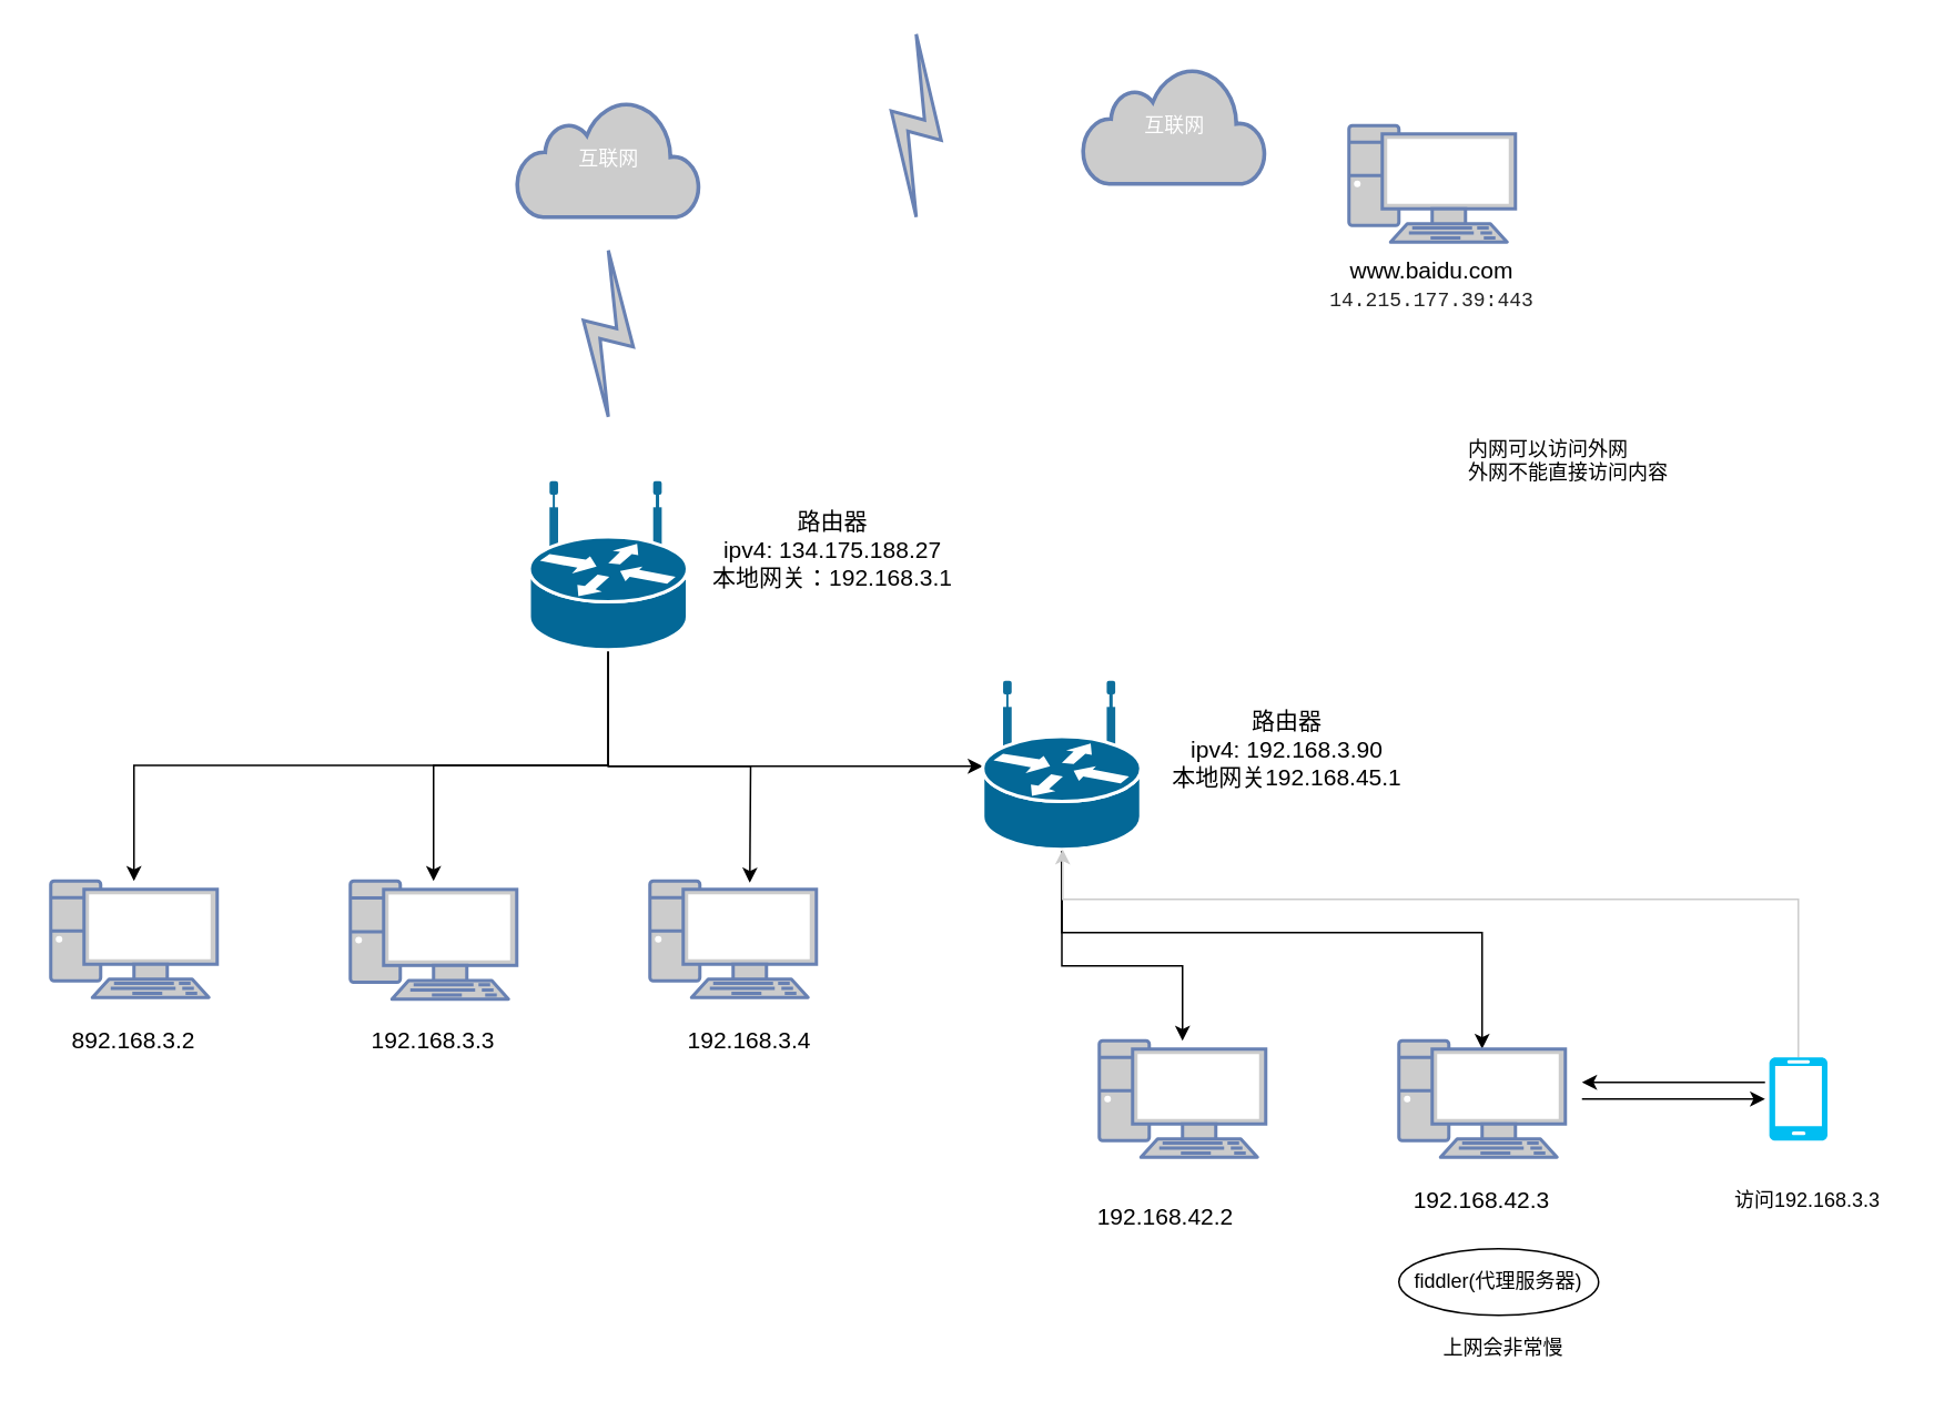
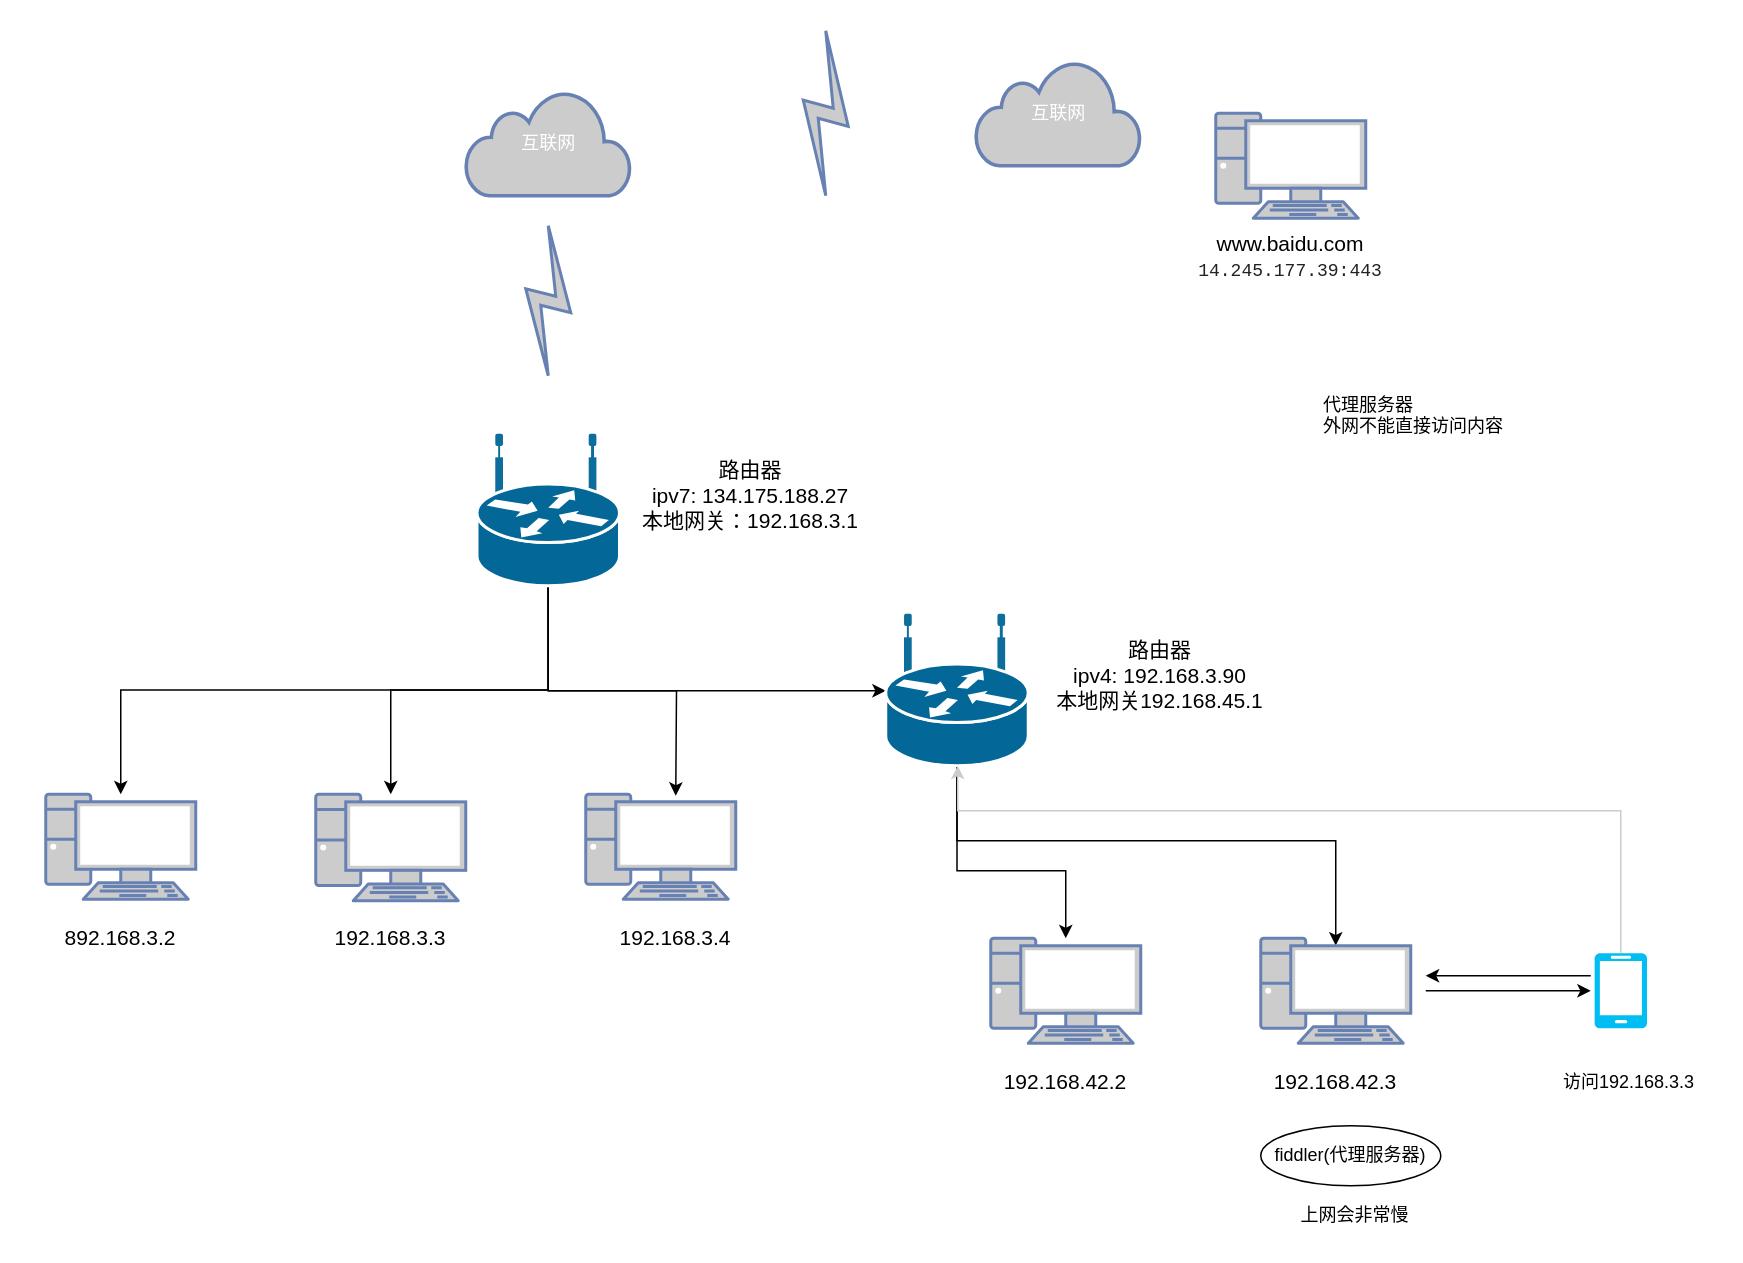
- <mxCell id="27" value="&lt;font style=&quot;font-size: 14px&quot;&gt;www.baidu.com&lt;br&gt;&lt;span style=&quot;color: rgb(34 , 34 , 34) ; font-family: &amp;#34;consolas&amp;#34; , &amp;#34;lucida console&amp;#34; , &amp;#34;courier new&amp;#34; , monospace ; font-size: 12px ; text-align: left ; white-space: pre-wrap&quot;&gt;14.215.177.39:443&lt;/span&gt;&lt;br&gt;&lt;/font&gt;" style="text;html=1;strokeColor=none;fillColor=none;align=center;verticalAlign=middle;whiteSpace=wrap;rounded=0;" parent="1" vertex="1"><mxGeometry x="800" y="156" width="120" height="30" as="geometry" /></mxCell>
+ <mxCell id="27" value="&lt;font style=&quot;font-size: 14px&quot;&gt;www.baidu.com&lt;br&gt;&lt;span style=&quot;color: rgb(34 , 34 , 34) ; font-family: &amp;#34;consolas&amp;#34; , &amp;#34;lucida console&amp;#34; , &amp;#34;courier new&amp;#34; , monospace ; font-size: 12px ; text-align: left ; white-space: pre-wrap&quot;&gt;14.245.177.39:443&lt;/span&gt;&lt;br&gt;&lt;/font&gt;" style="text;html=1;strokeColor=none;fillColor=none;align=center;verticalAlign=middle;whiteSpace=wrap;rounded=0;" parent="1" vertex="1"><mxGeometry x="800" y="156" width="120" height="30" as="geometry" /></mxCell>
- <mxCell id="29" value="内网可以访问外网&lt;br&gt;外网不能直接访问内容" style="text;html=1;resizable=0;points=[];autosize=1;align=left;verticalAlign=top;spacingTop=-4;" parent="1" vertex="1"><mxGeometry x="880" y="260" width="140" height="30" as="geometry" /></mxCell>
+ <mxCell id="29" value="代理服务器&lt;br&gt;外网不能直接访问内容" style="text;html=1;resizable=0;points=[];autosize=1;align=left;verticalAlign=top;spacingTop=-4;" parent="1" vertex="1"><mxGeometry x="880" y="260" width="140" height="30" as="geometry" /></mxCell>
- <mxCell id="9" value="&lt;font style=&quot;font-size: 14px&quot;&gt;路由器&lt;br&gt;ipv4: 134.175.188.27&lt;br&gt;本地网关：192.168.3.1&lt;br&gt;&lt;/font&gt;" style="text;html=1;strokeColor=none;fillColor=none;align=center;verticalAlign=middle;whiteSpace=wrap;rounded=0;" parent="1" vertex="1"><mxGeometry x="420" y="300" width="160" height="60" as="geometry" /></mxCell>
+ <mxCell id="9" value="&lt;font style=&quot;font-size: 14px&quot;&gt;路由器&lt;br&gt;ipv7: 134.175.188.27&lt;br&gt;本地网关：192.168.3.1&lt;br&gt;&lt;/font&gt;" style="text;html=1;strokeColor=none;fillColor=none;align=center;verticalAlign=middle;whiteSpace=wrap;rounded=0;" parent="1" vertex="1"><mxGeometry x="420" y="300" width="160" height="60" as="geometry" /></mxCell>
- <mxCell id="22" value="&lt;font style=&quot;font-size: 14px&quot;&gt;192.168.42.2&lt;br&gt;&lt;/font&gt;" style="text;html=1;strokeColor=none;fillColor=none;align=center;verticalAlign=middle;whiteSpace=wrap;rounded=0;" parent="1" vertex="1"><mxGeometry x="640" y="716" width="120" height="30" as="geometry" /></mxCell>
+ <mxCell id="22" value="&lt;font style=&quot;font-size: 14px&quot;&gt;192.168.42.2&lt;br&gt;&lt;/font&gt;" style="text;html=1;strokeColor=none;fillColor=none;align=center;verticalAlign=middle;whiteSpace=wrap;rounded=0;" parent="1" vertex="1"><mxGeometry x="650" y="706" width="120" height="30" as="geometry" /></mxCell>
